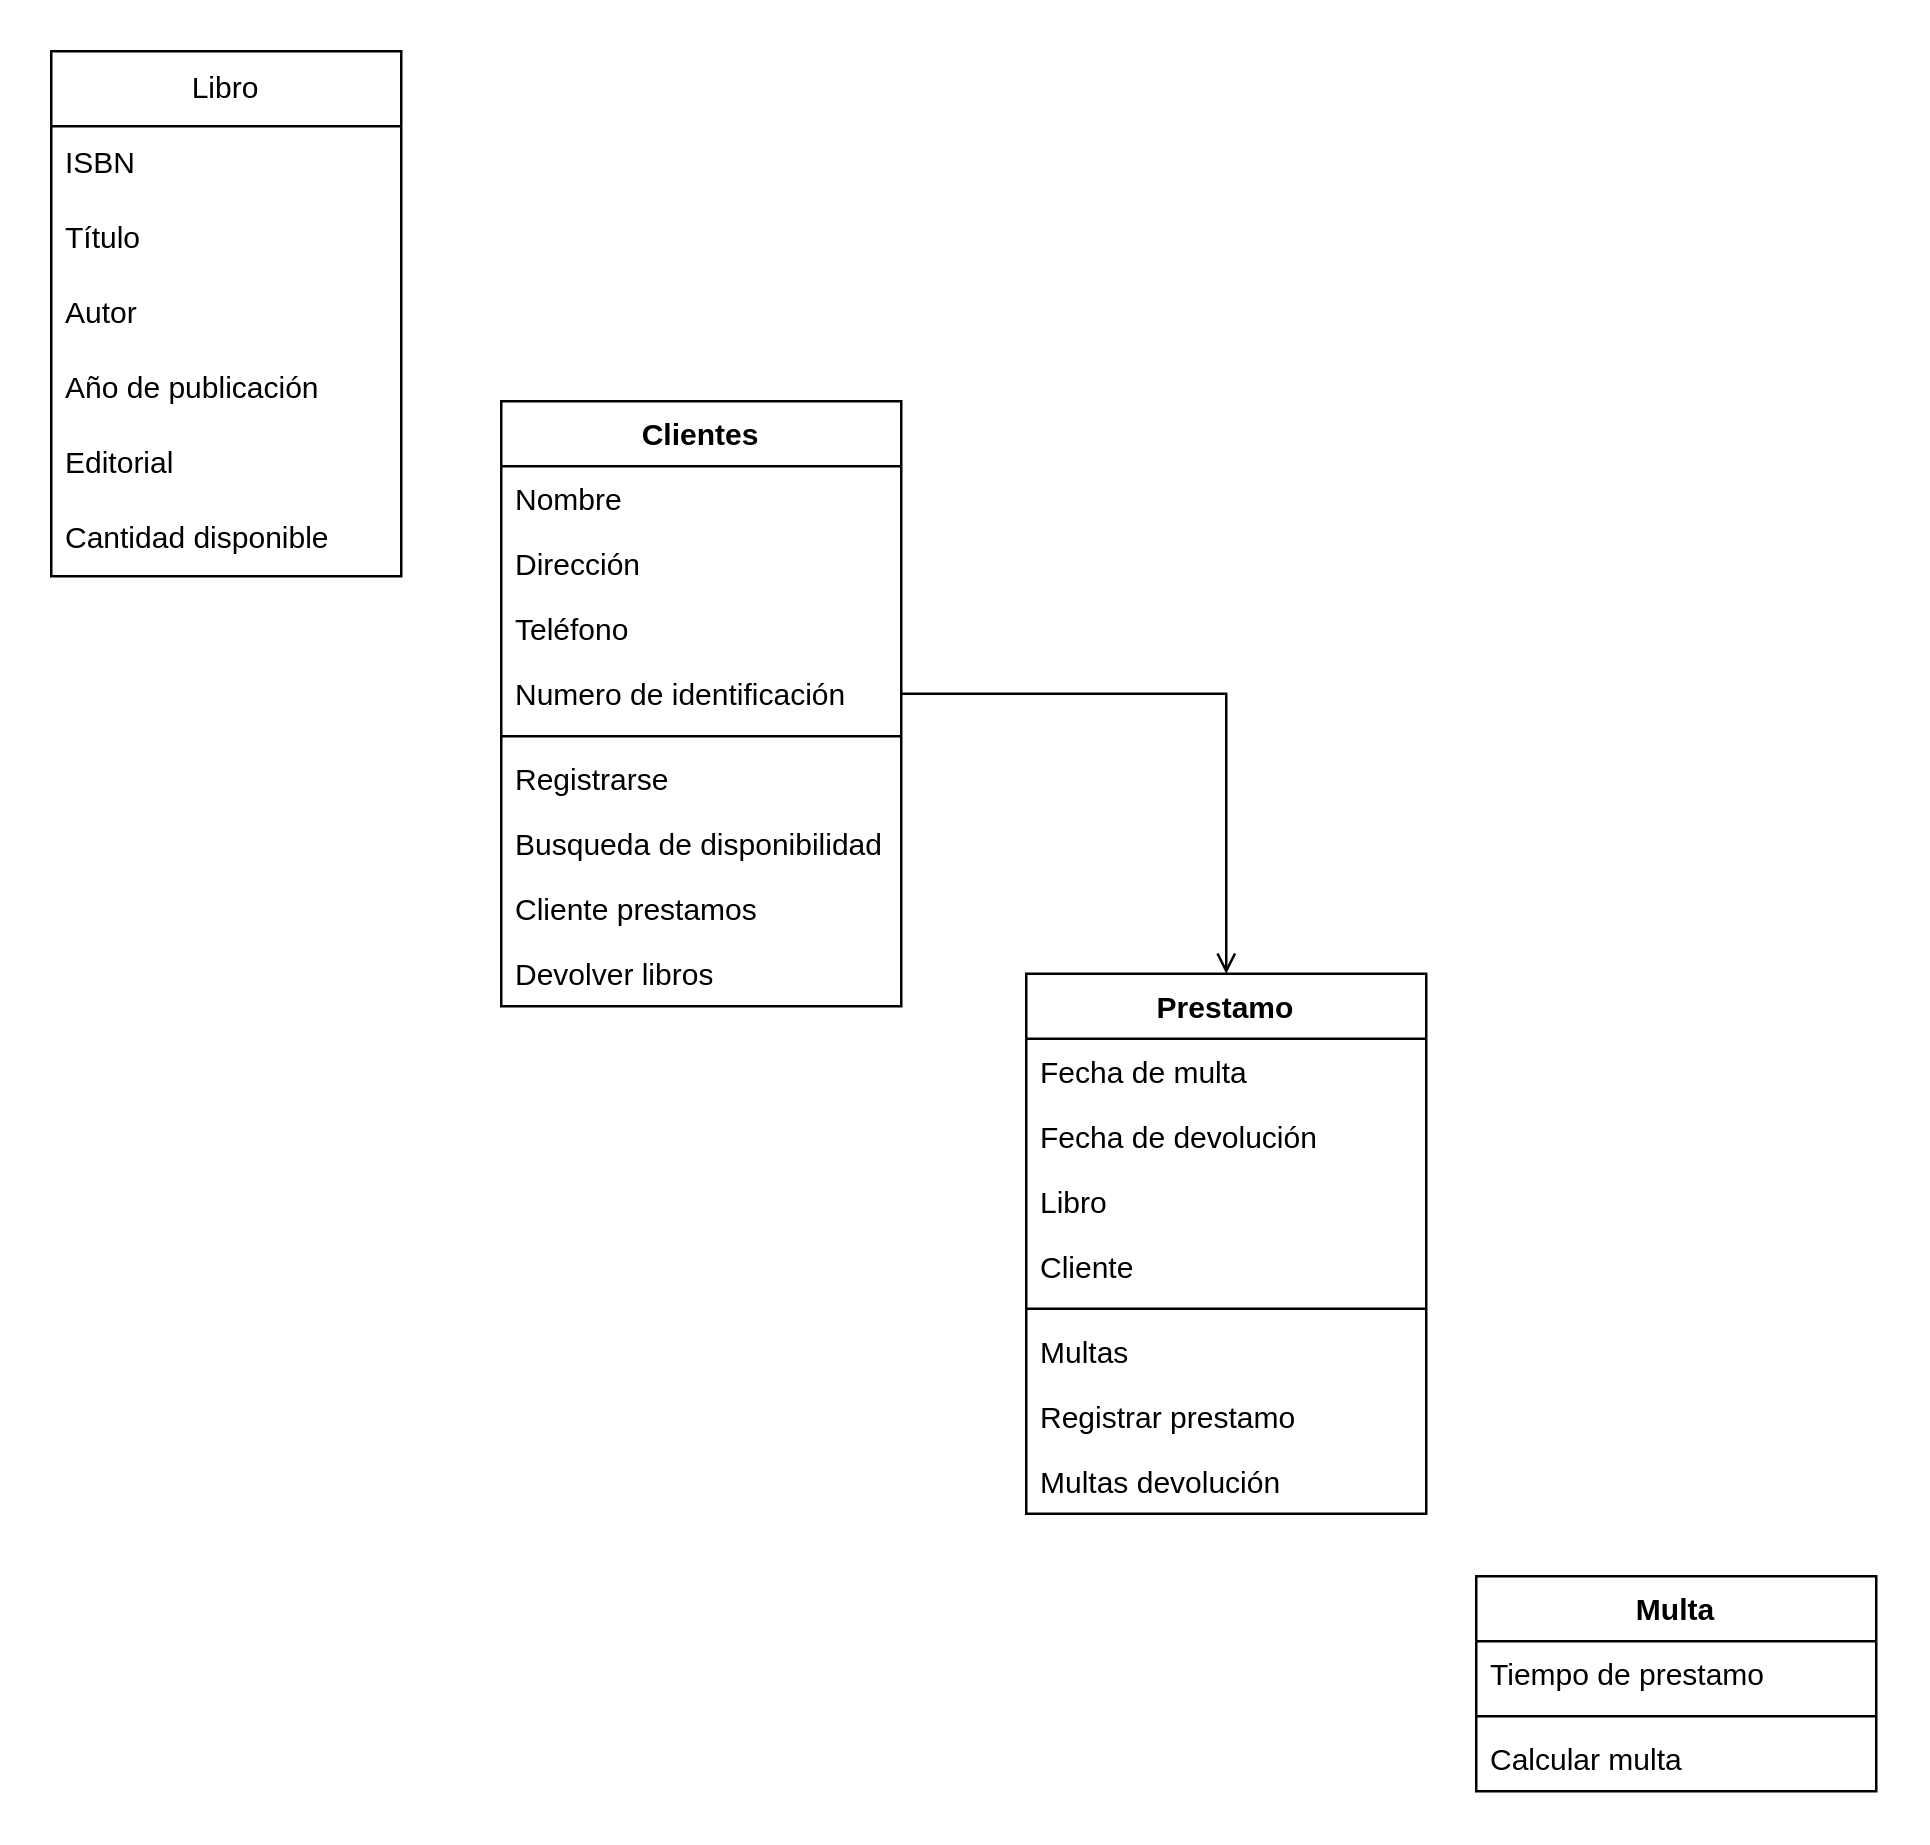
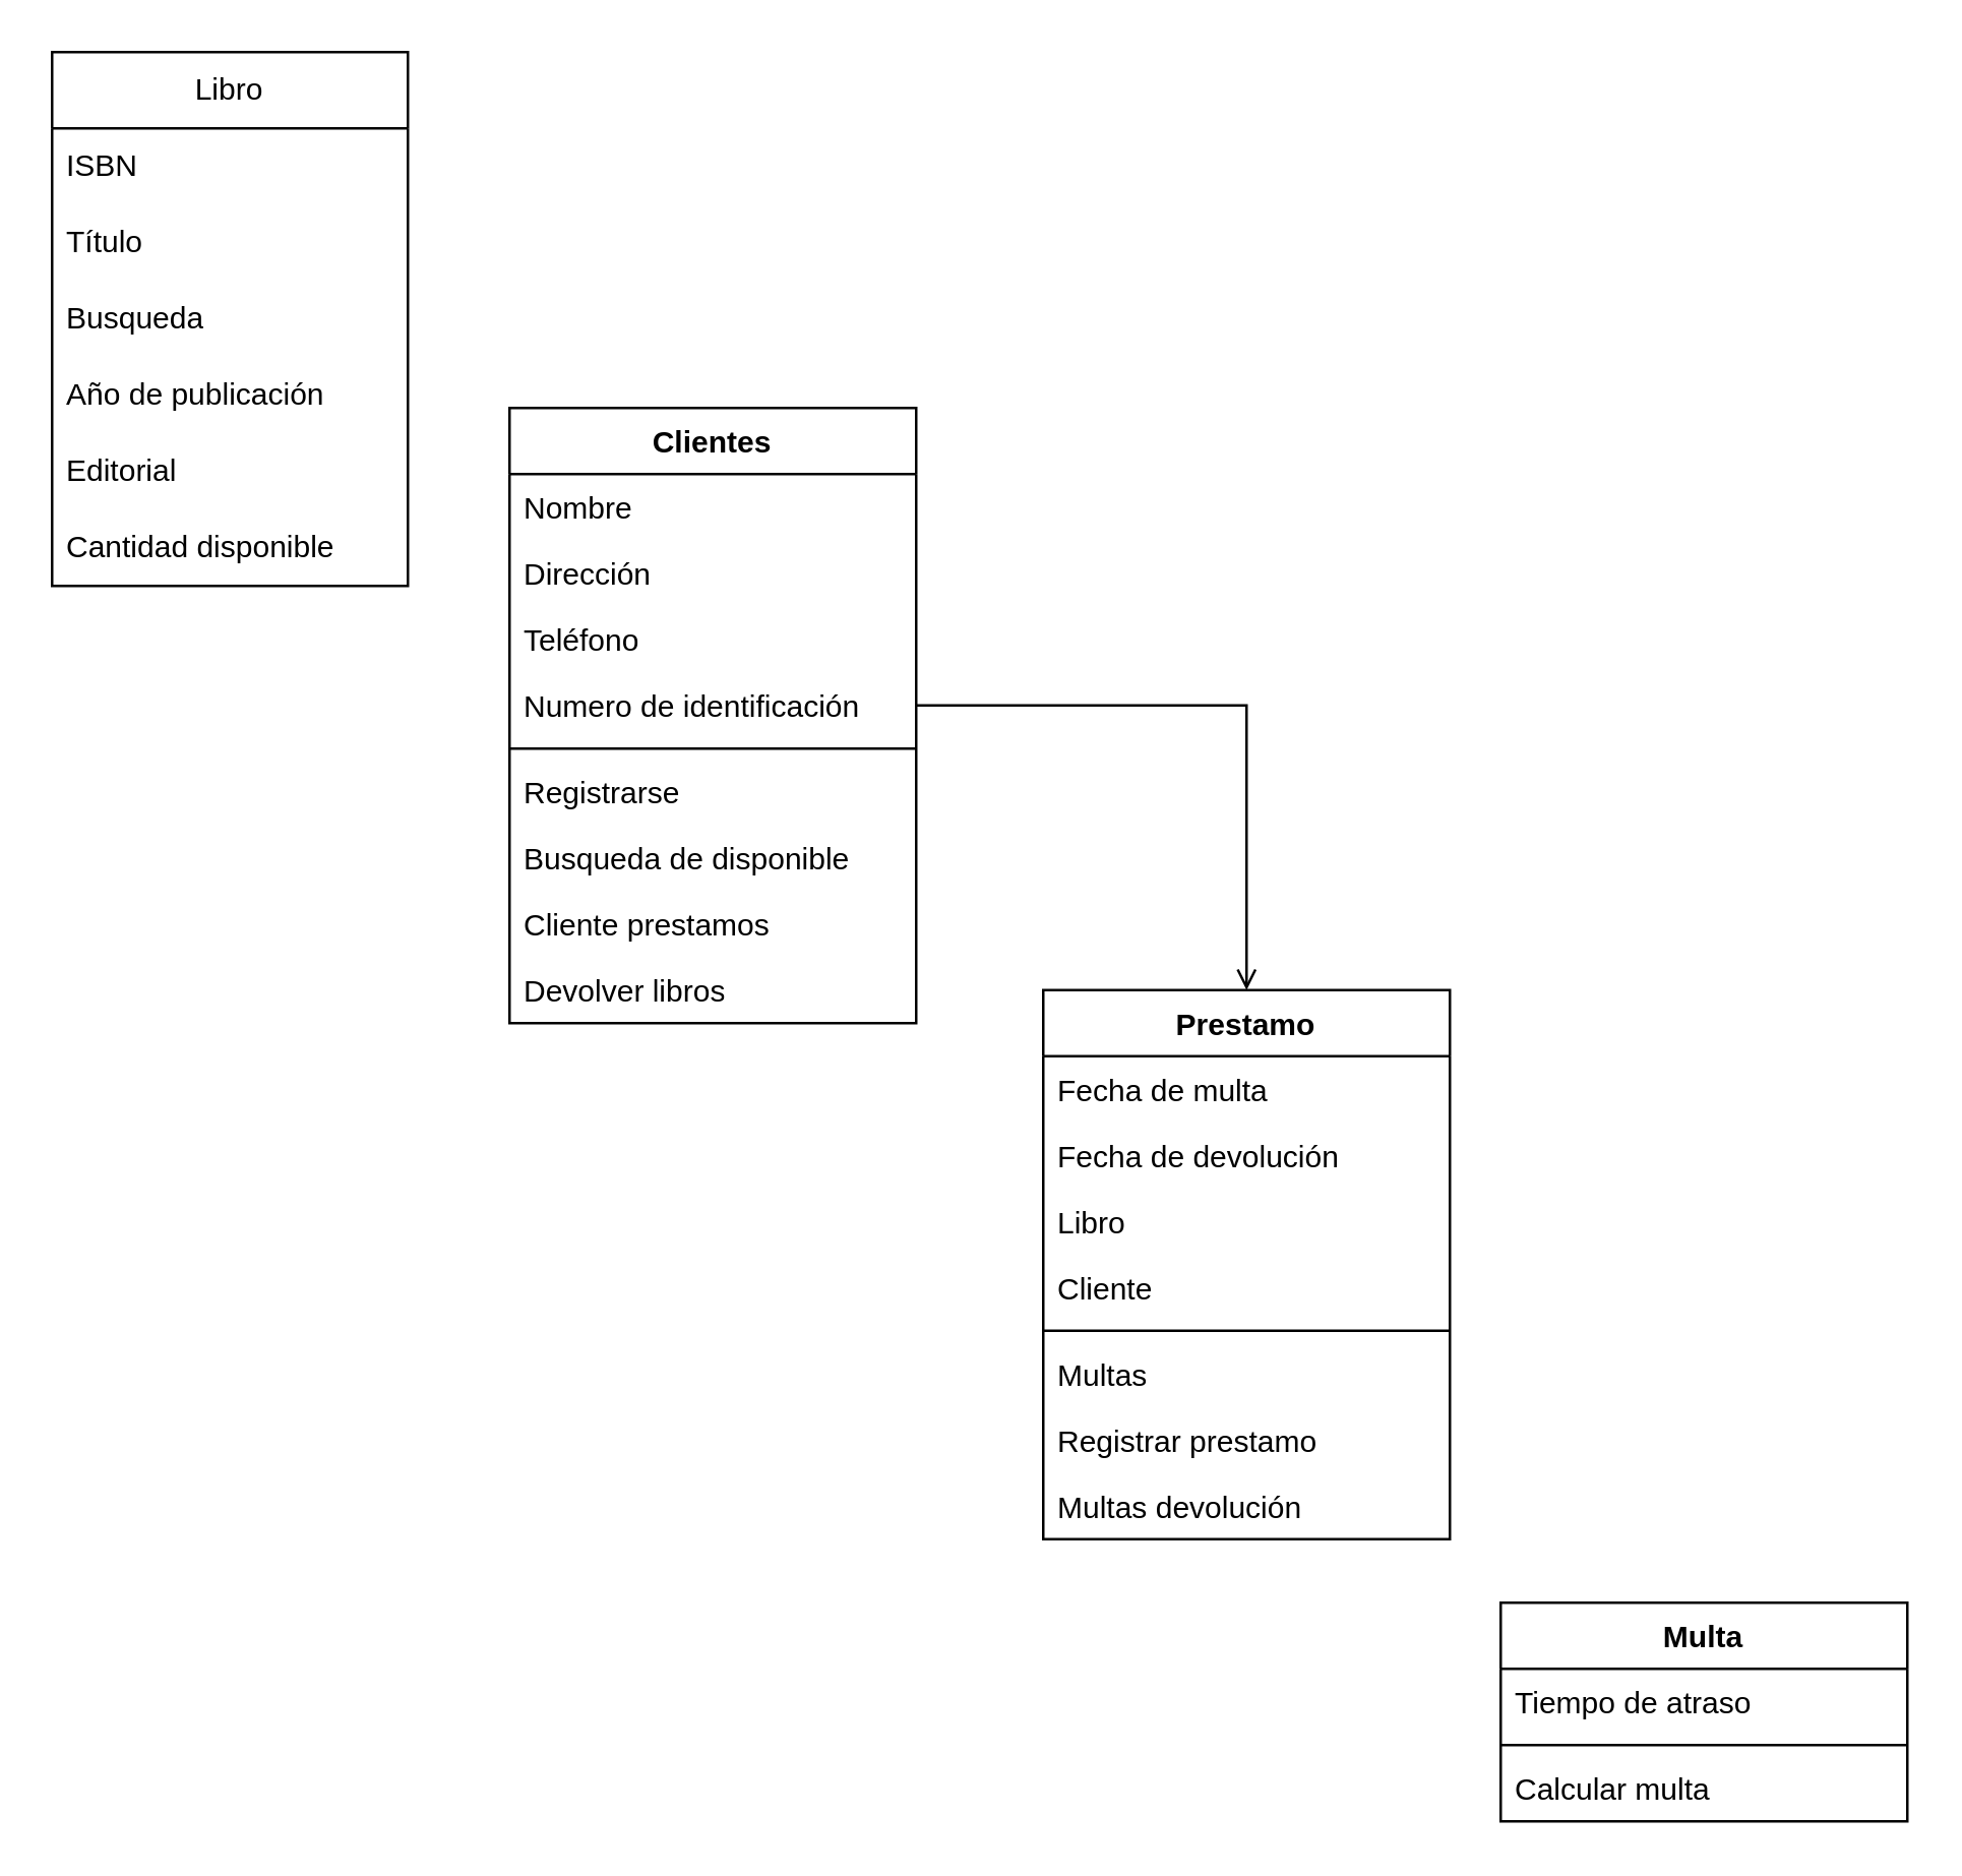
- <mxCell id="5" value="Autor" style="text;strokeColor=none;fillColor=none;align=left;verticalAlign=middle;spacingLeft=4;spacingRight=4;overflow=hidden;points=[[0,0.5],[1,0.5]];portConstraint=eastwest;rotatable=0;whiteSpace=wrap;html=1;" vertex="1" parent="2"><mxGeometry y="90" width="140" height="30" as="geometry" /></mxCell>
+ <mxCell id="5" value="Busqueda" style="text;strokeColor=none;fillColor=none;align=left;verticalAlign=middle;spacingLeft=4;spacingRight=4;overflow=hidden;points=[[0,0.5],[1,0.5]];portConstraint=eastwest;rotatable=0;whiteSpace=wrap;html=1;" vertex="1" parent="2"><mxGeometry y="90" width="140" height="30" as="geometry" /></mxCell>
- <mxCell id="16" value="Busqueda de&amp;nbsp;disponibilidad" style="text;strokeColor=none;fillColor=none;align=left;verticalAlign=top;spacingLeft=4;spacingRight=4;overflow=hidden;rotatable=0;points=[[0,0.5],[1,0.5]];portConstraint=eastwest;whiteSpace=wrap;html=1;" vertex="1" parent="9"><mxGeometry y="164" width="160" height="26" as="geometry" /></mxCell>
+ <mxCell id="16" value="Busqueda de&amp;nbsp;disponible" style="text;strokeColor=none;fillColor=none;align=left;verticalAlign=top;spacingLeft=4;spacingRight=4;overflow=hidden;rotatable=0;points=[[0,0.5],[1,0.5]];portConstraint=eastwest;whiteSpace=wrap;html=1;" vertex="1" parent="9"><mxGeometry y="164" width="160" height="26" as="geometry" /></mxCell>
- <mxCell id="30" value="Tiempo de prestamo" style="text;strokeColor=none;fillColor=none;align=left;verticalAlign=top;spacingLeft=4;spacingRight=4;overflow=hidden;rotatable=0;points=[[0,0.5],[1,0.5]];portConstraint=eastwest;whiteSpace=wrap;html=1;" vertex="1" parent="29"><mxGeometry y="26" width="160" height="26" as="geometry" /></mxCell>
+ <mxCell id="30" value="Tiempo de atraso" style="text;strokeColor=none;fillColor=none;align=left;verticalAlign=top;spacingLeft=4;spacingRight=4;overflow=hidden;rotatable=0;points=[[0,0.5],[1,0.5]];portConstraint=eastwest;whiteSpace=wrap;html=1;" vertex="1" parent="29"><mxGeometry y="26" width="160" height="26" as="geometry" /></mxCell>
